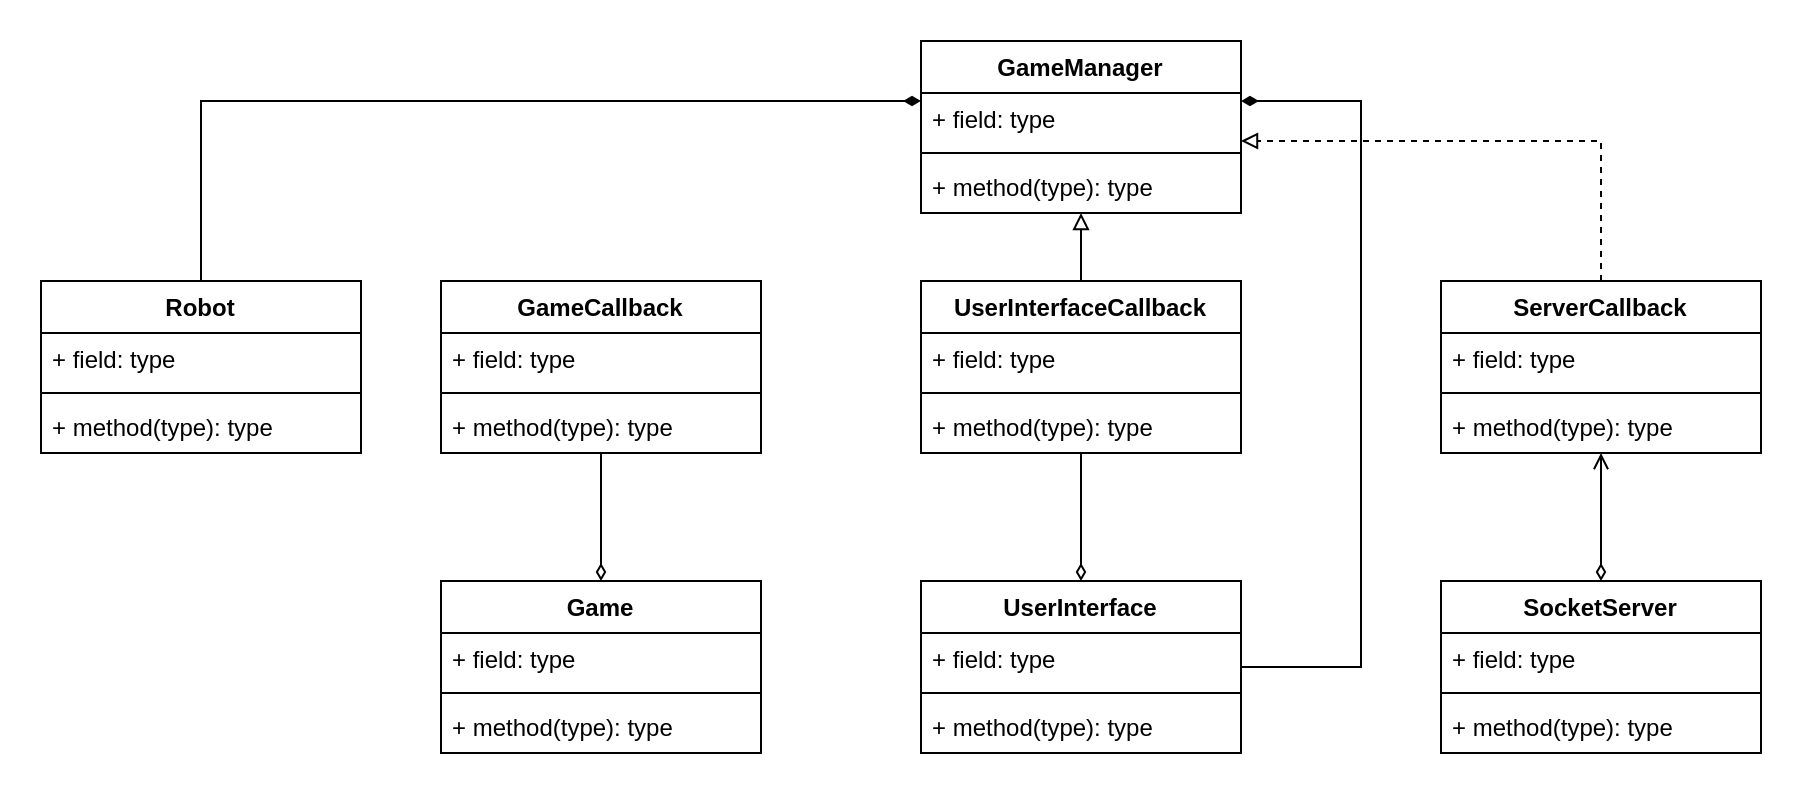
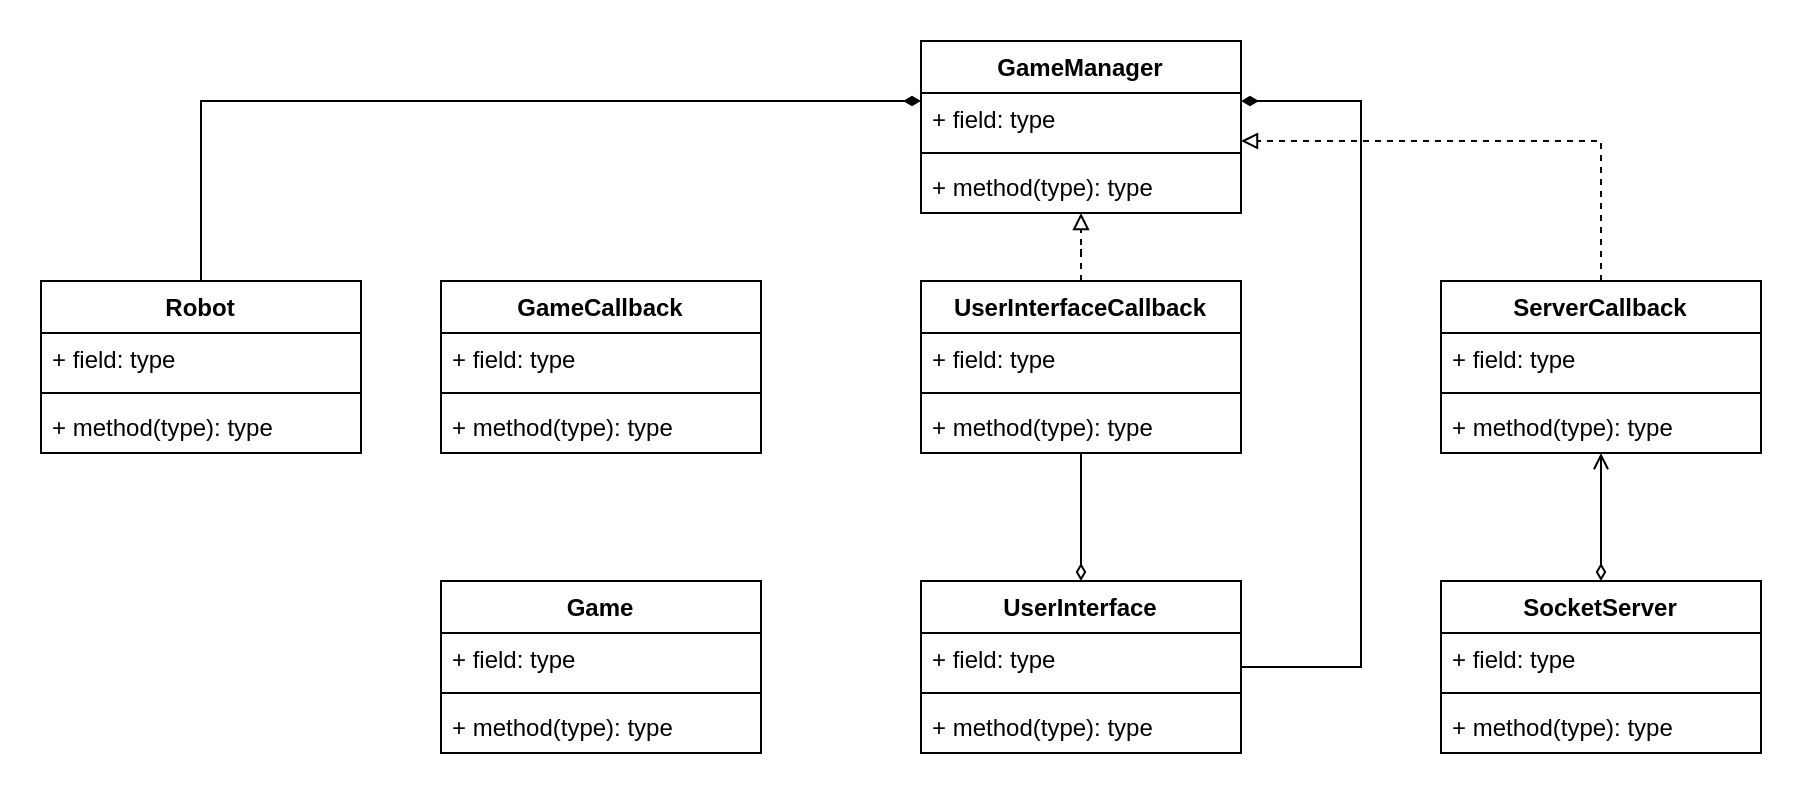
- <mxCell id="12" style="edgeStyle=orthogonalEdgeStyle;rounded=0;orthogonalLoop=1;jettySize=auto;html=1;dashed=0;endArrow=block;endFill=0;" edge="1" parent="1" source="13" target="3"><mxGeometry relative="1" as="geometry" /></mxCell>
+ <mxCell id="12" style="edgeStyle=orthogonalEdgeStyle;rounded=0;orthogonalLoop=1;jettySize=auto;html=1;dashed=1;endArrow=block;endFill=0;" edge="1" parent="1" source="13" target="3"><mxGeometry relative="1" as="geometry" /></mxCell>
- <mxCell id="7" style="edgeStyle=orthogonalEdgeStyle;rounded=0;orthogonalLoop=1;jettySize=auto;html=1;endArrow=diamondThin;endFill=0;" edge="1" parent="1" source="8" target="22"><mxGeometry relative="1" as="geometry" /></mxCell>
